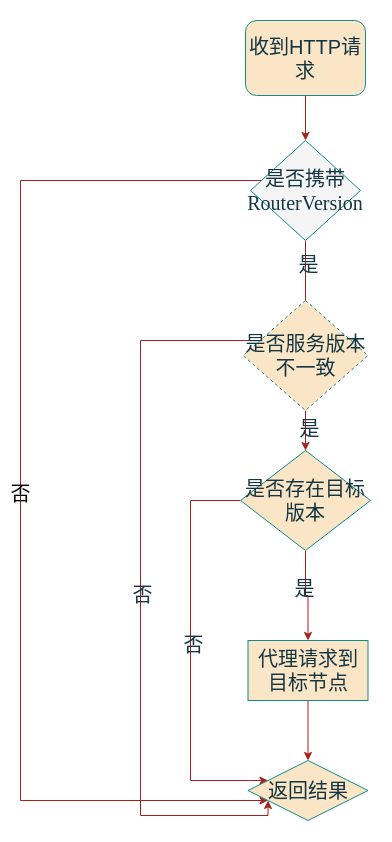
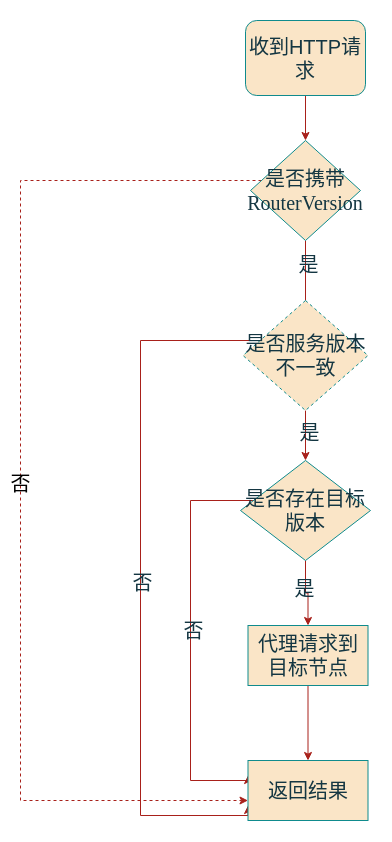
- <mxCell id="7" value="&lt;font style=&quot;font-size: 20px;&quot;&gt;是否携带&lt;/font&gt;&lt;span style=&quot;font-family: Calibri; background-color: initial;&quot;&gt;RouterVersion&lt;/span&gt;" style="rhombus;whiteSpace=wrap;html=1;labelBackgroundColor=none;fillColor=#f5f5f5;strokeColor=#0F8B8D;fontColor=#143642;fontSize=20;" vertex="1" parent="1"><mxGeometry x="250" y="140" width="110" height="100" as="geometry" /></mxCell>
+ <mxCell id="7" value="&lt;font style=&quot;font-size: 20px;&quot;&gt;是否携带&lt;/font&gt;&lt;span style=&quot;font-family: Calibri; background-color: initial;&quot;&gt;RouterVersion&lt;/span&gt;" style="rhombus;whiteSpace=wrap;html=1;labelBackgroundColor=none;fillColor=#FAE5C7;strokeColor=#0F8B8D;fontColor=#143642;fontSize=20;" vertex="1" parent="1"><mxGeometry x="250" y="140" width="110" height="100" as="geometry" /></mxCell>
- <mxCell id="6" value="否" style="edgeStyle=orthogonalEdgeStyle;rounded=0;orthogonalLoop=1;jettySize=auto;html=1;labelBackgroundColor=none;strokeColor=#A8201A;fontColor=default;fontSize=20;" edge="1" parent="1" source="7" target="20"><mxGeometry relative="1" as="geometry"><mxPoint x="210" y="810" as="targetPoint" /><Array as="points"><mxPoint x="20" y="180" /><mxPoint x="20" y="800" /></Array></mxGeometry></mxCell>
+ <mxCell id="6" value="否" style="edgeStyle=orthogonalEdgeStyle;rounded=0;orthogonalLoop=1;jettySize=auto;html=1;labelBackgroundColor=none;strokeColor=#A8201A;fontColor=default;fontSize=20;dashed=1;" edge="1" parent="1" source="7" target="20"><mxGeometry relative="1" as="geometry"><mxPoint x="210" y="810" as="targetPoint" /><Array as="points"><mxPoint x="20" y="180" /><mxPoint x="20" y="800" /></Array></mxGeometry></mxCell>
- <mxCell id="17" value="是否存在目标版本" style="rhombus;whiteSpace=wrap;html=1;labelBackgroundColor=none;fillColor=#FAE5C7;strokeColor=#0F8B8D;fontColor=#143642;fontSize=20;" vertex="1" parent="1"><mxGeometry x="240" y="450" width="130" height="100" as="geometry" /></mxCell>
+ <mxCell id="17" value="是否存在目标版本" style="rhombus;whiteSpace=wrap;html=1;labelBackgroundColor=none;fillColor=#FAE5C7;strokeColor=#0F8B8D;fontColor=#143642;fontSize=20;" vertex="1" parent="1"><mxGeometry x="240" y="460" width="130" height="100" as="geometry" /></mxCell>
- <mxCell id="19" value="代理请求到目标节点" style="whiteSpace=wrap;html=1;labelBackgroundColor=none;fillColor=#FAE5C7;strokeColor=#0F8B8D;fontColor=#143642;fontSize=20;" vertex="1" parent="1"><mxGeometry x="247.5" y="640" width="120" height="60" as="geometry" /></mxCell>
+ <mxCell id="19" value="代理请求到目标节点" style="whiteSpace=wrap;html=1;labelBackgroundColor=none;fillColor=#FAE5C7;strokeColor=#0F8B8D;fontColor=#143642;fontSize=20;" vertex="1" parent="1"><mxGeometry x="247.5" y="625" width="120" height="60" as="geometry" /></mxCell>
- <mxCell id="20" value="返回结果" style="rhombus;whiteSpace=wrap;html=1;labelBackgroundColor=none;fillColor=#FAE5C7;strokeColor=#0F8B8D;fontColor=#143642;fontSize=20;" vertex="1" parent="1"><mxGeometry x="247.5" y="760" width="120" height="60" as="geometry" /></mxCell>
+ <mxCell id="20" value="返回结果" style="whiteSpace=wrap;html=1;labelBackgroundColor=none;fillColor=#FAE5C7;strokeColor=#0F8B8D;fontColor=#143642;fontSize=20;" vertex="1" parent="1"><mxGeometry x="247.5" y="760" width="120" height="60" as="geometry" /></mxCell>
